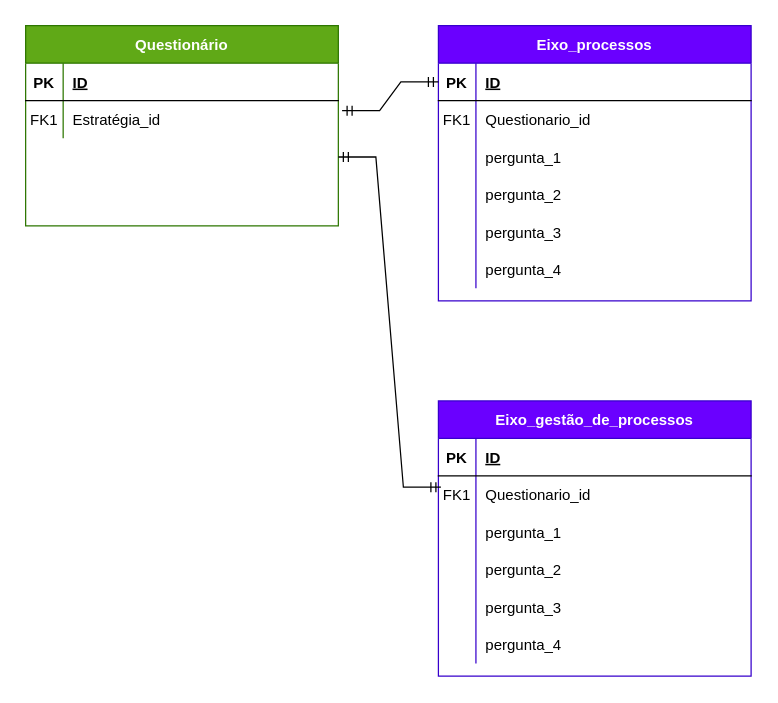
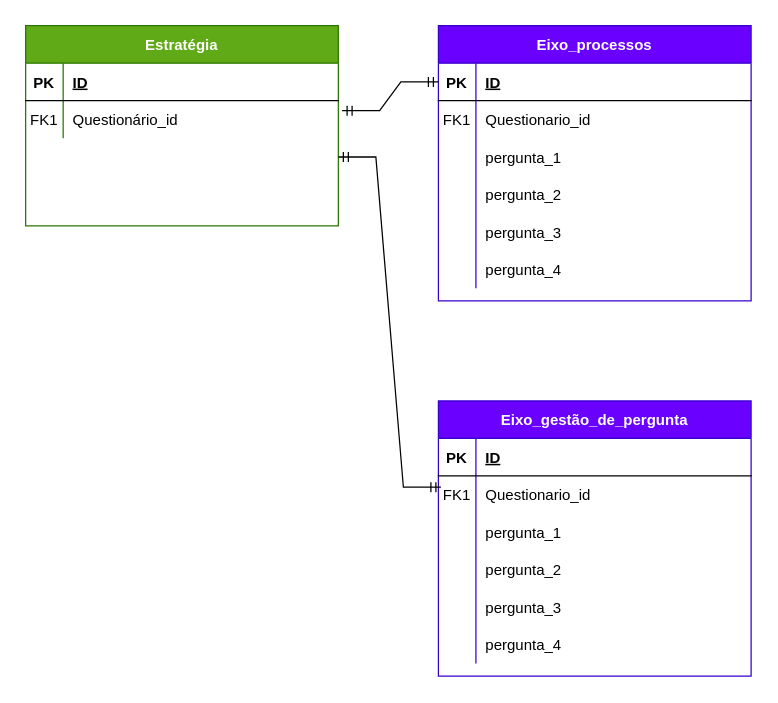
- <mxCell id="21" value="Questionário" style="shape=table;startSize=30;container=1;collapsible=1;childLayout=tableLayout;fixedRows=1;rowLines=0;fontStyle=1;align=center;resizeLast=1;fillColor=#60a917;fontColor=#ffffff;strokeColor=#2D7600;" parent="1" vertex="1"><mxGeometry x="20" y="20" width="250" height="160" as="geometry" /></mxCell>
+ <mxCell id="21" value="Estratégia" style="shape=table;startSize=30;container=1;collapsible=1;childLayout=tableLayout;fixedRows=1;rowLines=0;fontStyle=1;align=center;resizeLast=1;fillColor=#60a917;fontColor=#ffffff;strokeColor=#2D7600;" parent="1" vertex="1"><mxGeometry x="20" y="20" width="250" height="160" as="geometry" /></mxCell>
- <mxCell id="27" value="Estratégia_id" style="shape=partialRectangle;overflow=hidden;connectable=0;fillColor=none;top=0;left=0;bottom=0;right=0;align=left;spacingLeft=6;" parent="25" vertex="1"><mxGeometry x="30" width="220" height="30" as="geometry"><mxRectangle width="220" height="30" as="alternateBounds" /></mxGeometry></mxCell>
+ <mxCell id="27" value="Questionário_id" style="shape=partialRectangle;overflow=hidden;connectable=0;fillColor=none;top=0;left=0;bottom=0;right=0;align=left;spacingLeft=6;" parent="25" vertex="1"><mxGeometry x="30" width="220" height="30" as="geometry"><mxRectangle width="220" height="30" as="alternateBounds" /></mxGeometry></mxCell>
- <mxCell id="31" value="Eixo_gestão_de_processos" style="shape=table;startSize=30;container=1;collapsible=1;childLayout=tableLayout;fixedRows=1;rowLines=0;fontStyle=1;align=center;resizeLast=1;fillColor=#6a00ff;fontColor=#ffffff;strokeColor=#3700CC;" parent="1" vertex="1"><mxGeometry x="350" y="320" width="250" height="220" as="geometry" /></mxCell>
+ <mxCell id="31" value="Eixo_gestão_de_pergunta" style="shape=table;startSize=30;container=1;collapsible=1;childLayout=tableLayout;fixedRows=1;rowLines=0;fontStyle=1;align=center;resizeLast=1;fillColor=#6a00ff;fontColor=#ffffff;strokeColor=#3700CC;" parent="1" vertex="1"><mxGeometry x="350" y="320" width="250" height="220" as="geometry" /></mxCell>
